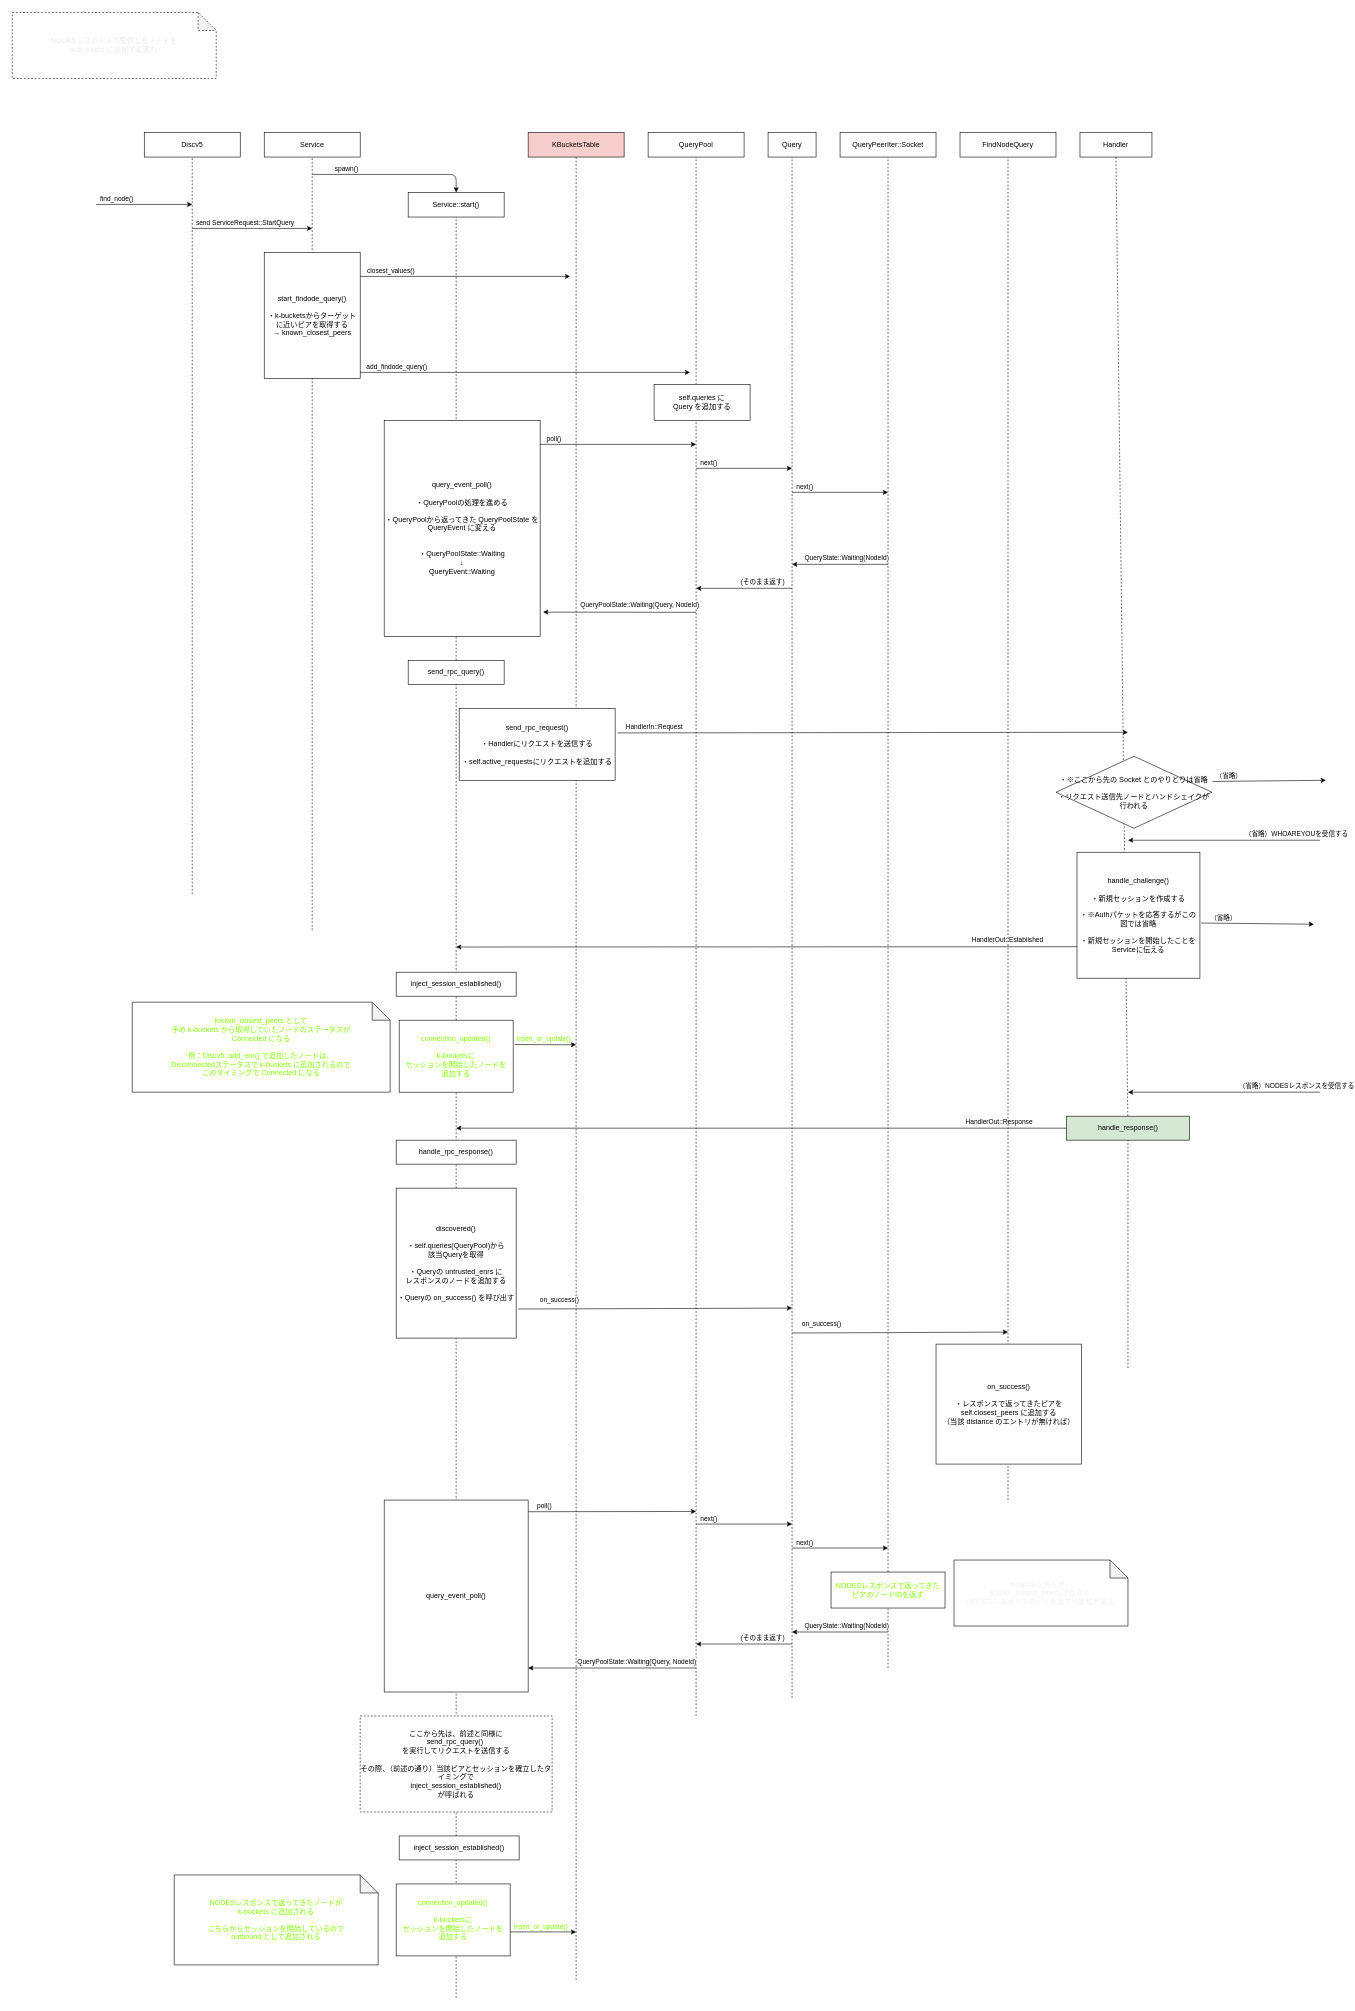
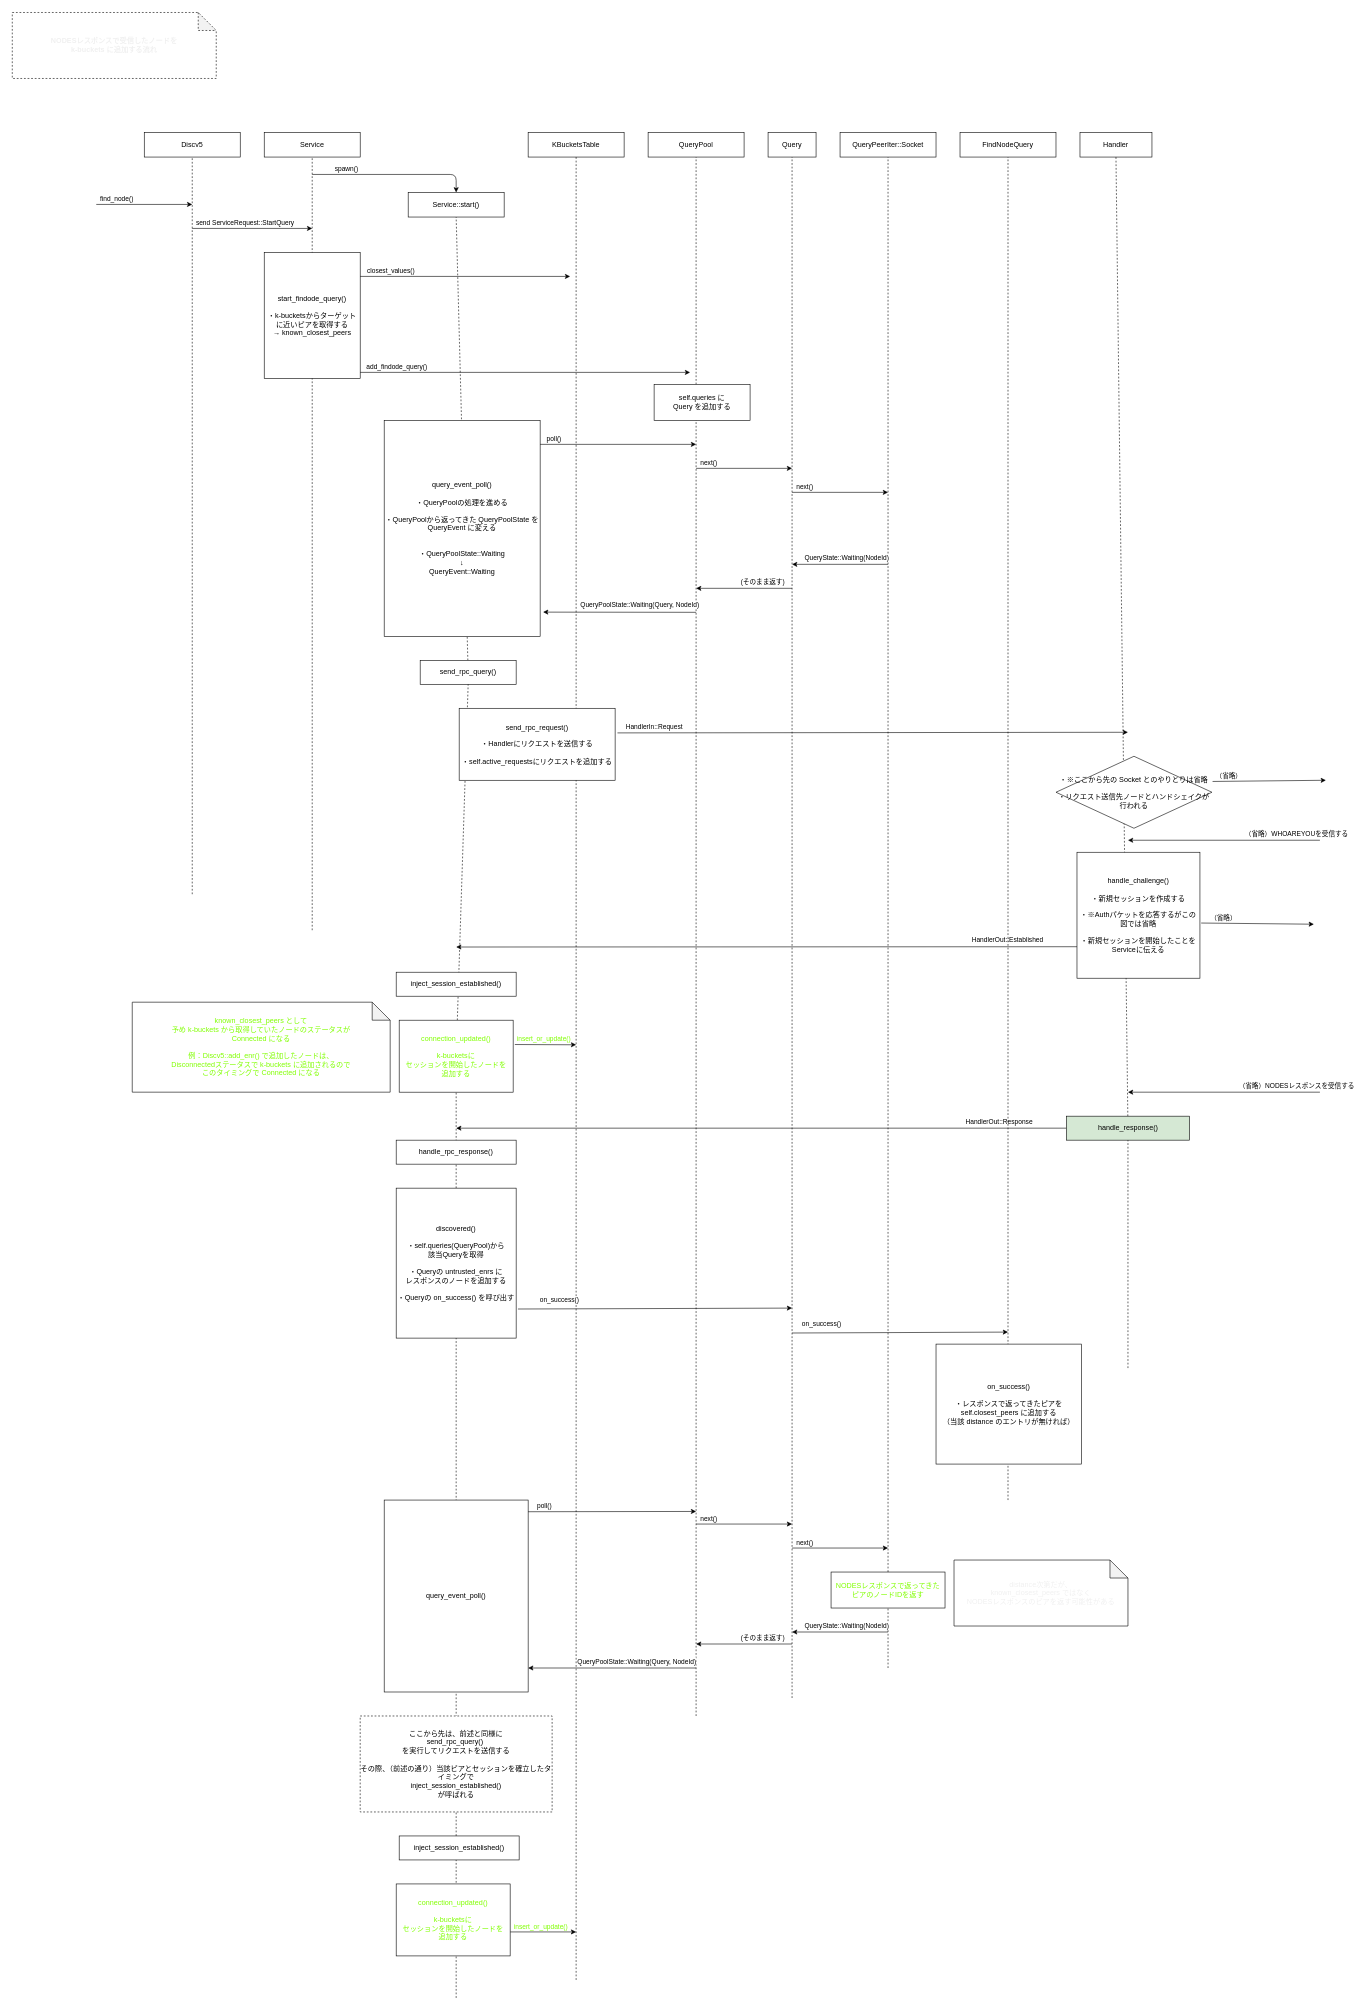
- <mxCell id="15" value="KBucketsTable" style="rounded=0;whiteSpace=wrap;html=1;fillColor=#f8cecc;" vertex="1" parent="1"><mxGeometry x="880" y="220" width="160" height="41" as="geometry" /></mxCell>
+ <mxCell id="15" value="KBucketsTable" style="rounded=0;whiteSpace=wrap;html=1;" vertex="1" parent="1"><mxGeometry x="880" y="220" width="160" height="41" as="geometry" /></mxCell>
- <mxCell id="41" value="send_rpc_query()" style="rounded=0;whiteSpace=wrap;html=1;" vertex="1" parent="1"><mxGeometry x="680" y="1100" width="160" height="40" as="geometry" /></mxCell>
+ <mxCell id="41" value="send_rpc_query()" style="rounded=0;whiteSpace=wrap;html=1;" vertex="1" parent="1"><mxGeometry x="700" y="1100" width="160" height="40" as="geometry" /></mxCell>
- <mxCell id="100" value="NODESレスポンスで返ってきたノードが&lt;br&gt;k-buckets に追加される&lt;br&gt;&lt;br&gt;こちらからセッションを開始しているので&lt;br&gt;outbound として追加される" style="shape=note;whiteSpace=wrap;html=1;backgroundOutline=1;darkOpacity=0.05;fontColor=#80FF00;" vertex="1" parent="1"><mxGeometry x="290" y="3125" width="340" height="150" as="geometry" /></mxCell>
